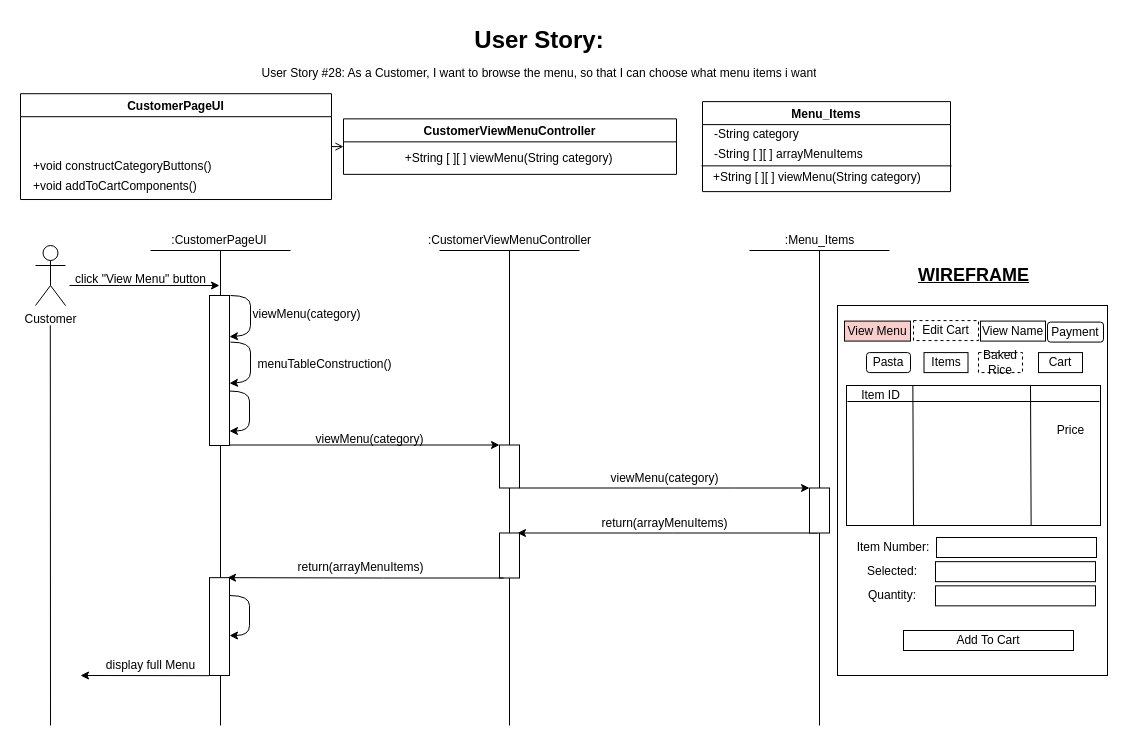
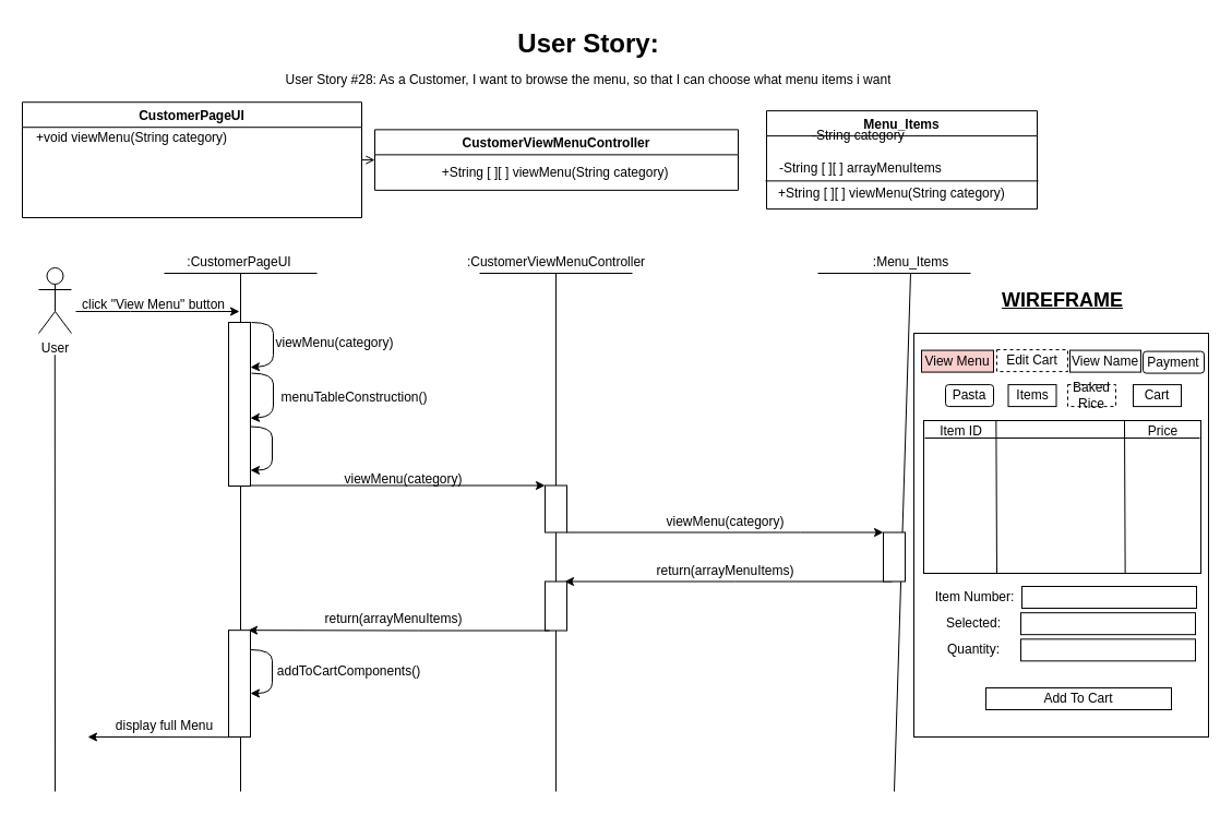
+ <mxCell id="5" value="+void viewMenu(String category)" style="text;html=1;align=left;verticalAlign=middle;resizable=0;points=[];autosize=1;strokeColor=none;fillColor=none;" parent="4" vertex="1"><mxGeometry x="11" y="23" width="190" height="20" as="geometry" /></mxCell>
- <mxCell id="14" value="-String category" style="text;html=1;align=left;verticalAlign=middle;resizable=0;points=[];autosize=1;strokeColor=none;fillColor=none;" parent="10" vertex="1"><mxGeometry x="10" y="23" width="100" height="20" as="geometry" /></mxCell>
+ <mxCell id="14" value="-String category" style="text;html=1;align=left;verticalAlign=middle;resizable=0;points=[];autosize=1;strokeColor=none;fillColor=none;" parent="10" vertex="1"><mxGeometry x="40" y="13" width="100" height="20" as="geometry" /></mxCell>
- <mxCell id="6" value="+void constructCategoryButtons()" style="text;html=1;align=left;verticalAlign=middle;resizable=0;points=[];autosize=1;strokeColor=none;fillColor=none;" parent="4" vertex="1"><mxGeometry x="11" y="63" width="190" height="20" as="geometry" /></mxCell>
- <mxCell id="7" value="+void addToCartComponents()" style="text;html=1;align=left;verticalAlign=middle;resizable=0;points=[];autosize=1;strokeColor=none;fillColor=none;" parent="4" vertex="1"><mxGeometry x="11" y="83" width="180" height="20" as="geometry" /></mxCell>
- <mxCell id="20" value=":Menu_Items" style="text;html=1;align=center;verticalAlign=middle;resizable=0;points=[];autosize=1;strokeColor=none;fillColor=none;" parent="1" vertex="1"><mxGeometry x="779" y="230" width="80" height="20" as="geometry" /></mxCell>
+ <mxCell id="20" value=":Menu_Items" style="text;html=1;align=center;verticalAlign=middle;resizable=0;points=[];autosize=1;strokeColor=none;fillColor=none;" parent="1" vertex="1"><mxGeometry x="794" y="230" width="80" height="20" as="geometry" /></mxCell>
- <mxCell id="17" value="Customer" style="shape=umlActor;verticalLabelPosition=bottom;verticalAlign=top;html=1;outlineConnect=0;" parent="1" vertex="1"><mxGeometry x="35" y="245" width="30" height="60" as="geometry" /></mxCell>
+ <mxCell id="17" value="User" style="shape=umlActor;verticalLabelPosition=bottom;verticalAlign=top;html=1;outlineConnect=0;" parent="1" vertex="1"><mxGeometry x="35" y="245" width="30" height="60" as="geometry" /></mxCell>
- <mxCell id="47" value="Price" style="text;html=1;align=center;verticalAlign=middle;resizable=0;points=[];autosize=1;strokeColor=none;fillColor=none;" parent="1" vertex="1"><mxGeometry x="1050" y="420" width="40" height="20" as="geometry" /></mxCell>
+ <mxCell id="47" value="Price" style="text;html=1;align=center;verticalAlign=middle;resizable=0;points=[];autosize=1;strokeColor=none;fillColor=none;" parent="1" vertex="1"><mxGeometry x="1045" y="385" width="40" height="20" as="geometry" /></mxCell>
+ <mxCell id="73" value="&lt;span style=&quot;font-size: 12px&quot;&gt;addToCartComponents()&lt;/span&gt;" style="text;html=1;align=center;verticalAlign=middle;resizable=0;points=[];autosize=1;strokeColor=none;fillColor=none;fontSize=16;" parent="1" vertex="1"><mxGeometry x="244" y="598" width="150" height="30" as="geometry" /></mxCell>
